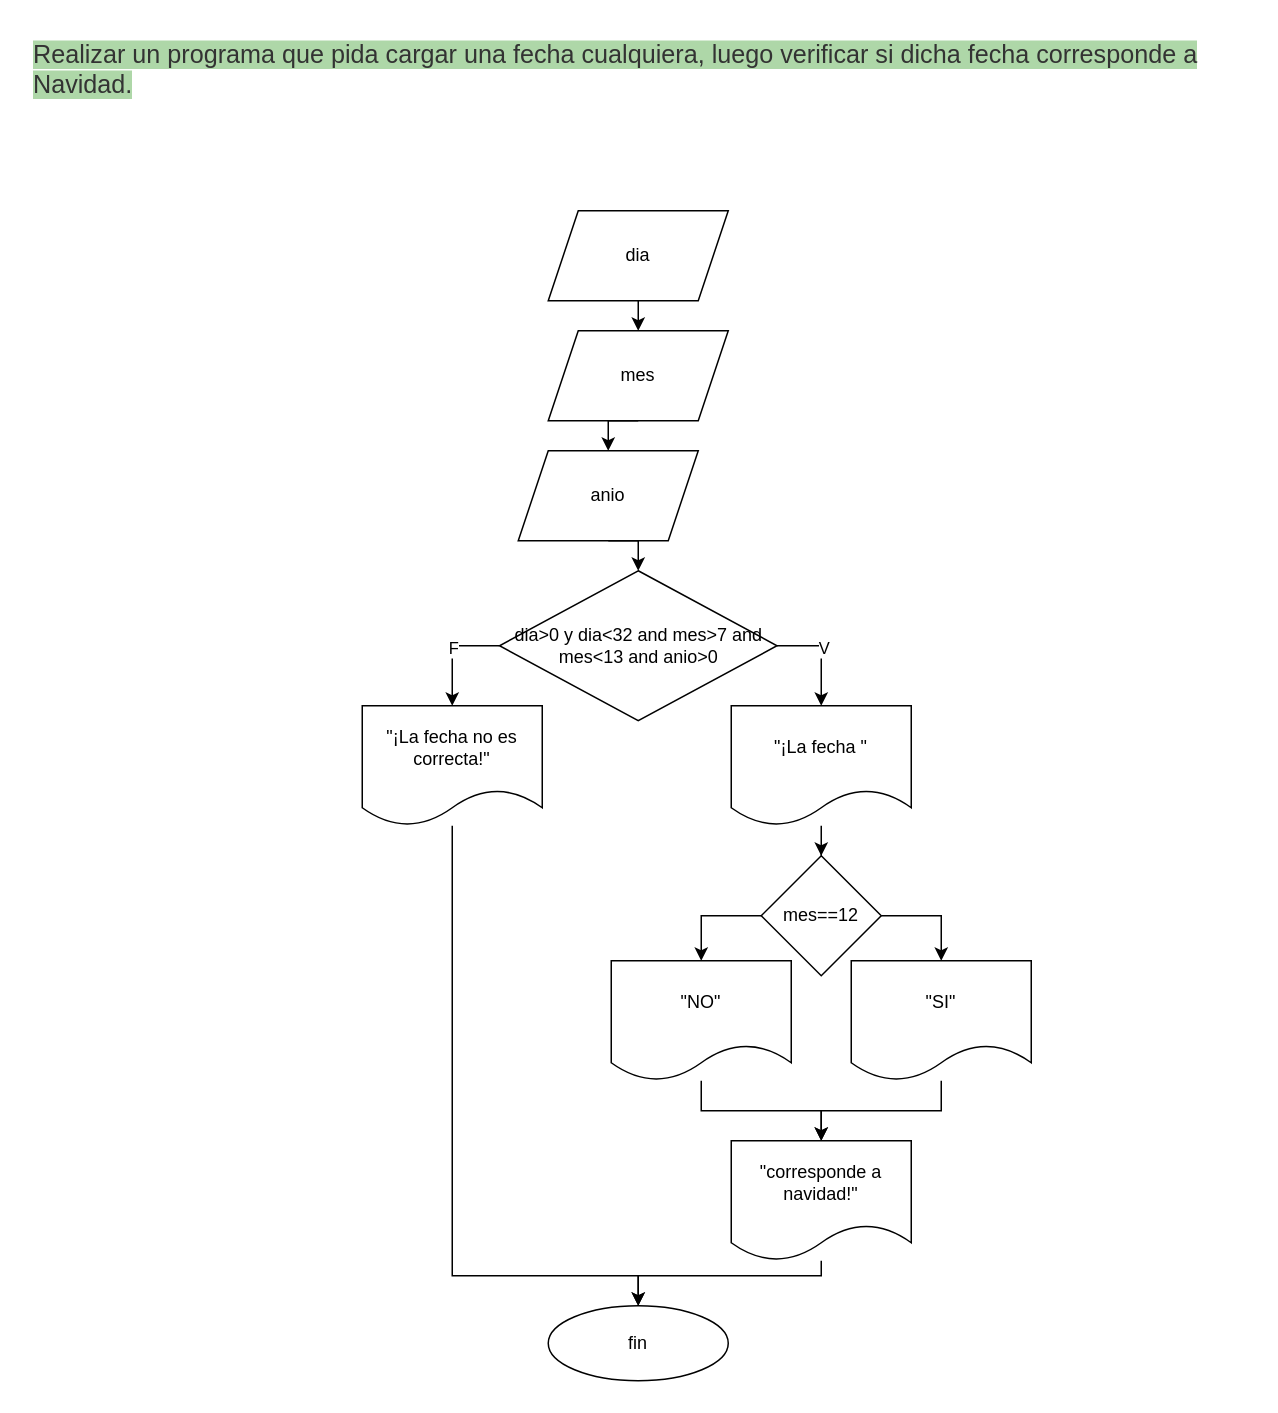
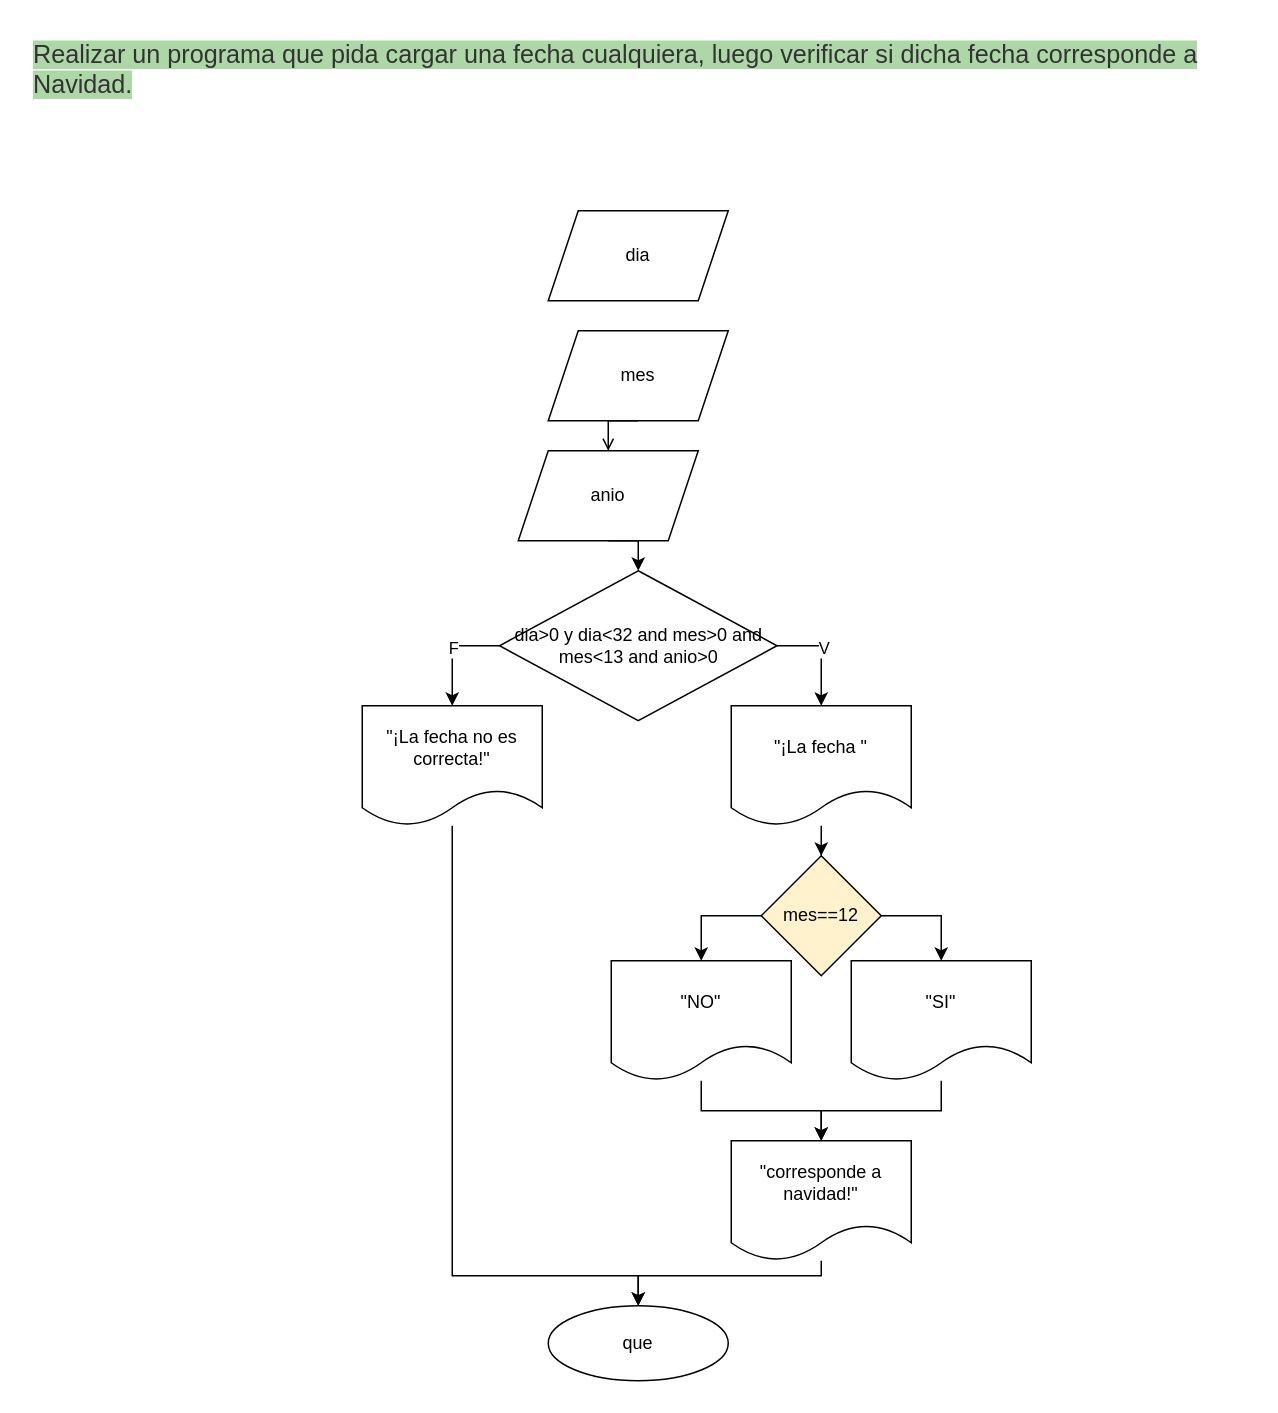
- <mxCell id="3" style="edgeStyle=orthogonalEdgeStyle;rounded=0;orthogonalLoop=1;jettySize=auto;html=1;exitX=0.5;exitY=1;exitDx=0;exitDy=0;entryX=0.5;entryY=0;entryDx=0;entryDy=0;" edge="1" parent="1" source="4" target="6"><mxGeometry relative="1" as="geometry" /></mxCell>
- <mxCell id="5" style="edgeStyle=orthogonalEdgeStyle;rounded=0;orthogonalLoop=1;jettySize=auto;html=1;exitX=0.5;exitY=1;exitDx=0;exitDy=0;entryX=0.5;entryY=0;entryDx=0;entryDy=0;" edge="1" parent="1" source="6" target="8"><mxGeometry relative="1" as="geometry" /></mxCell>
+ <mxCell id="5" style="edgeStyle=orthogonalEdgeStyle;rounded=0;orthogonalLoop=1;jettySize=auto;html=1;exitX=0.5;exitY=1;exitDx=0;exitDy=0;entryX=0.5;entryY=0;entryDx=0;entryDy=0;endArrow=open;" edge="1" parent="1" source="6" target="8"><mxGeometry relative="1" as="geometry" /></mxCell>
- <mxCell id="13" value="dia&amp;gt;0 y dia&amp;lt;32 and mes&amp;gt;7 and mes&amp;lt;13 and anio&amp;gt;0" style="rhombus;whiteSpace=wrap;html=1;" vertex="1" parent="1"><mxGeometry x="332.5" y="380" width="185" height="100" as="geometry" /></mxCell>
+ <mxCell id="13" value="dia&amp;gt;0 y dia&amp;lt;32 and mes&amp;gt;0 and mes&amp;lt;13 and anio&amp;gt;0" style="rhombus;whiteSpace=wrap;html=1;" vertex="1" parent="1"><mxGeometry x="332.5" y="380" width="185" height="100" as="geometry" /></mxCell>
- <mxCell id="16" value="mes==12" style="rhombus;whiteSpace=wrap;html=1;" vertex="1" parent="1"><mxGeometry x="507" y="570" width="80" height="80" as="geometry" /></mxCell>
+ <mxCell id="16" value="mes==12" style="rhombus;whiteSpace=wrap;html=1;fillColor=#fff2cc;" vertex="1" parent="1"><mxGeometry x="507" y="570" width="80" height="80" as="geometry" /></mxCell>
- <mxCell id="19" value="fin" style="ellipse;whiteSpace=wrap;html=1;" vertex="1" parent="1"><mxGeometry x="365" y="870" width="120" height="50" as="geometry" /></mxCell>
+ <mxCell id="19" value="que" style="ellipse;whiteSpace=wrap;html=1;" vertex="1" parent="1"><mxGeometry x="365" y="870" width="120" height="50" as="geometry" /></mxCell>
